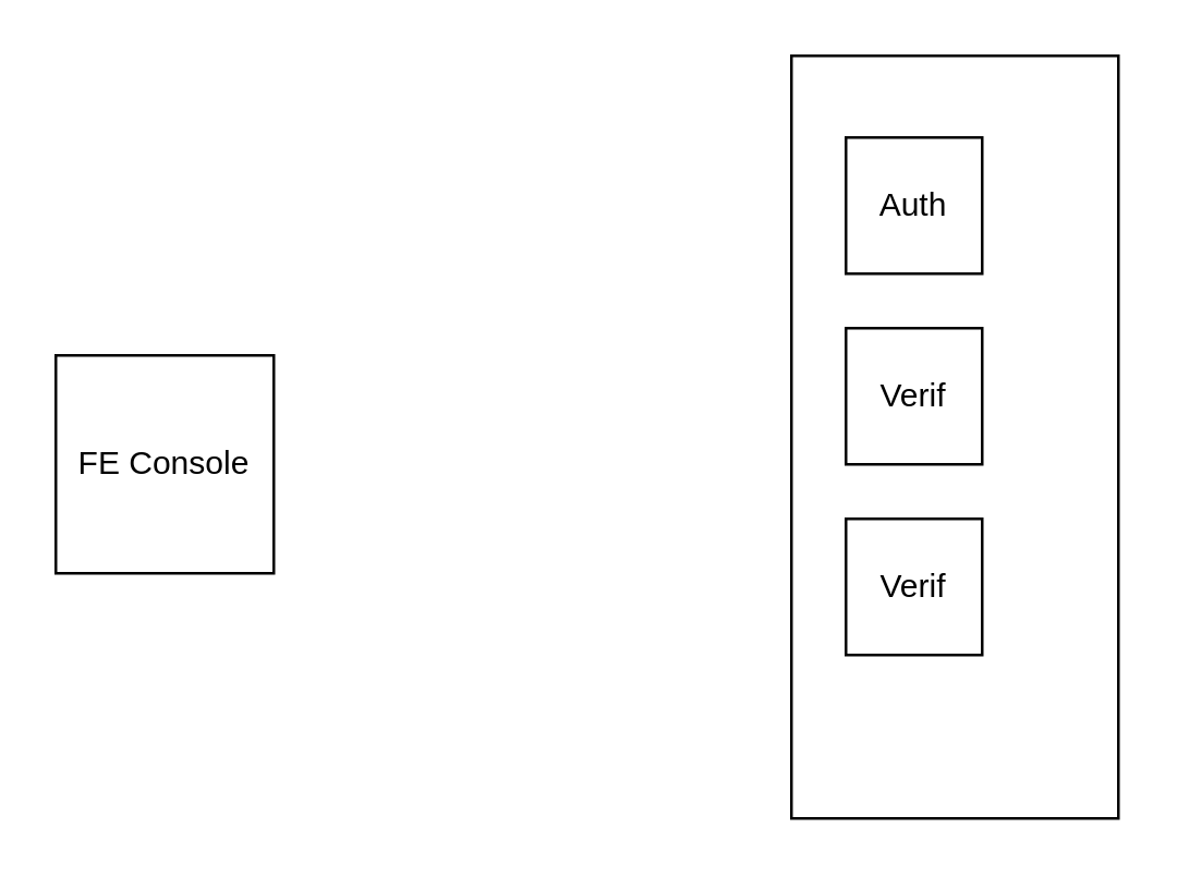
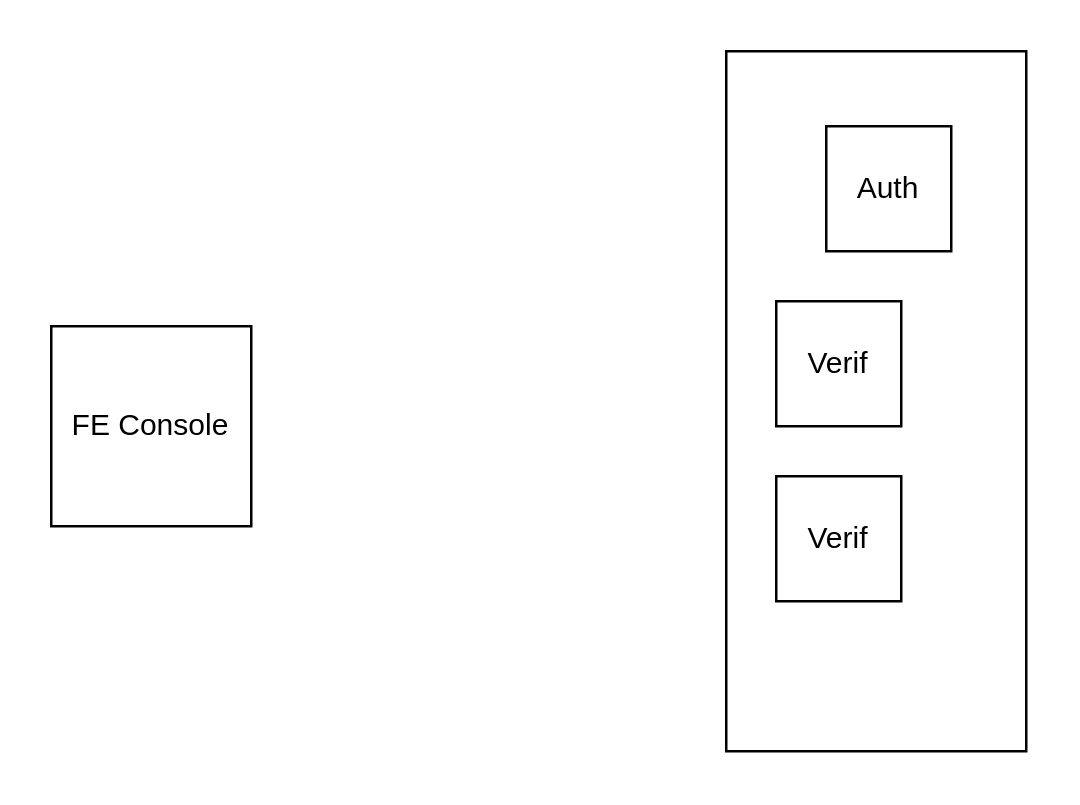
- <mxCell id="4" value="Auth" style="whiteSpace=wrap;html=1;aspect=fixed;" parent="1" vertex="1"><mxGeometry x="310" y="50" width="50" height="50" as="geometry" /></mxCell>
+ <mxCell id="4" value="Auth" style="whiteSpace=wrap;html=1;aspect=fixed;" parent="1" vertex="1"><mxGeometry x="330" y="50" width="50" height="50" as="geometry" /></mxCell>
